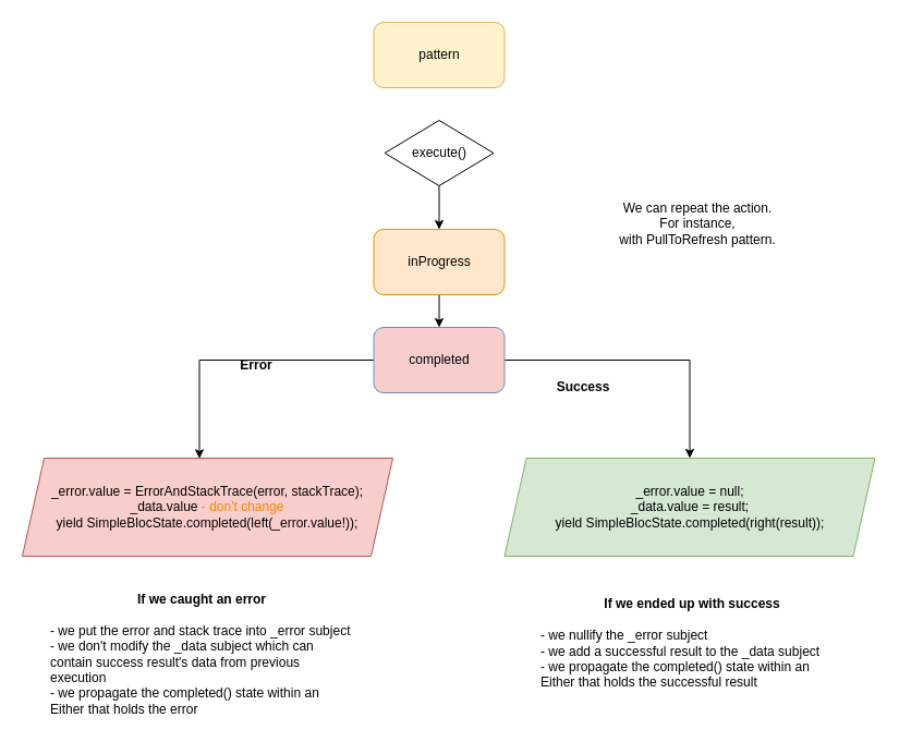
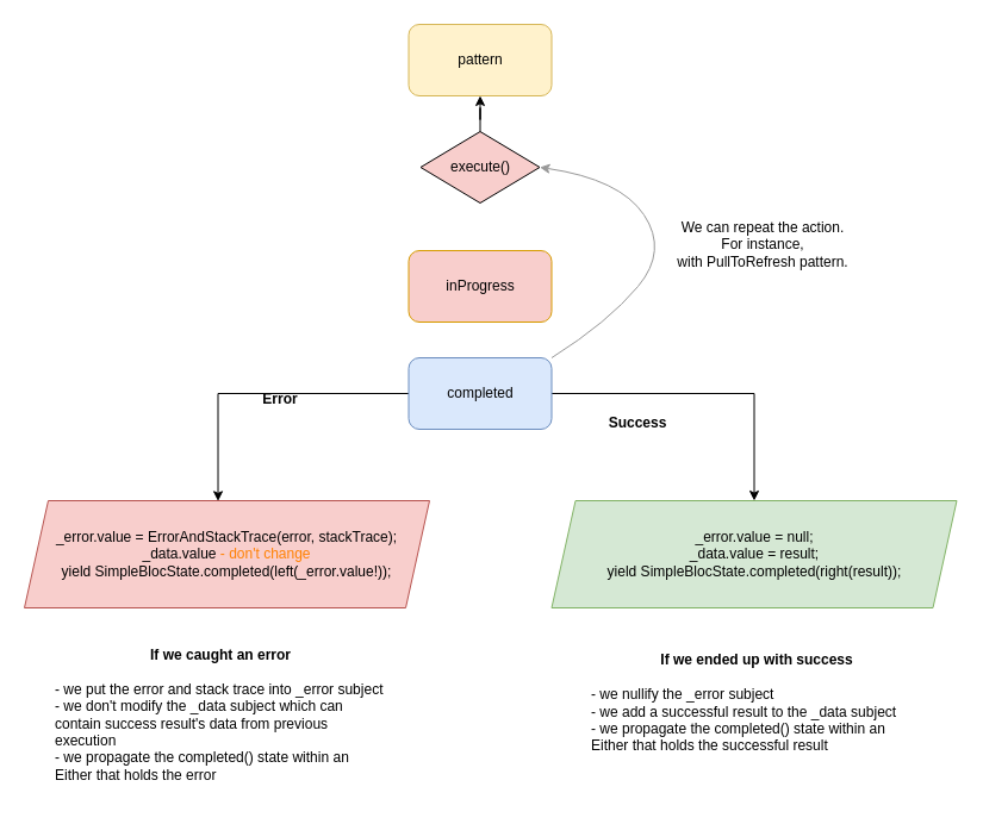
- <mxCell id="9" value="execute()" style="rhombus;whiteSpace=wrap;html=1;" vertex="1" parent="1"><mxGeometry x="352.5" y="110" width="100" height="60" as="geometry" /></mxCell>
+ <mxCell id="9" value="execute()" style="rhombus;whiteSpace=wrap;html=1;fillColor=#f8cecc;" vertex="1" parent="1"><mxGeometry x="352.5" y="110" width="100" height="60" as="geometry" /></mxCell>
- <mxCell id="8" value="" style="edgeStyle=orthogonalEdgeStyle;rounded=0;orthogonalLoop=1;jettySize=auto;html=1;" edge="1" parent="1" source="9" target="4"><mxGeometry relative="1" as="geometry" /></mxCell>
+ <mxCell id="8" value="" style="edgeStyle=orthogonalEdgeStyle;rounded=0;orthogonalLoop=1;jettySize=auto;html=1;" edge="1" parent="1" source="9" target="2"><mxGeometry relative="1" as="geometry" /></mxCell>
+ <mxCell id="14" value="" style="curved=1;endArrow=classic;html=1;entryX=1;entryY=0.5;entryDx=0;entryDy=0;exitX=1;exitY=0;exitDx=0;exitDy=0;strokeColor=#999999;" edge="1" parent="1" source="7" target="9"><mxGeometry width="50" height="50" relative="1" as="geometry"><mxPoint x="403" y="360" as="sourcePoint" /><mxPoint x="580" y="150" as="targetPoint" /><Array as="points"><mxPoint x="510" y="270" /><mxPoint x="560" y="210" /><mxPoint x="520" y="150" /></Array></mxGeometry></mxCell>
- <mxCell id="4" value="inProgress" style="rounded=1;whiteSpace=wrap;html=1;fillColor=#ffe6cc;strokeColor=#d79b00;" vertex="1" parent="1"><mxGeometry x="342.5" y="210" width="120" height="60" as="geometry" /></mxCell>
+ <mxCell id="4" value="inProgress" style="rounded=1;whiteSpace=wrap;html=1;fillColor=#f8cecc;strokeColor=#d79b00;" vertex="1" parent="1"><mxGeometry x="342.5" y="210" width="120" height="60" as="geometry" /></mxCell>
- <mxCell id="3" style="edgeStyle=orthogonalEdgeStyle;rounded=0;orthogonalLoop=1;jettySize=auto;html=1;exitX=0.5;exitY=1;exitDx=0;exitDy=0;entryX=0.5;entryY=0;entryDx=0;entryDy=0;" edge="1" parent="1" source="4" target="7"><mxGeometry relative="1" as="geometry" /></mxCell>
- <mxCell id="7" value="completed" style="rounded=1;whiteSpace=wrap;html=1;fillColor=#f8cecc;strokeColor=#6c8ebf;" vertex="1" parent="1"><mxGeometry x="342.5" y="300" width="120" height="60" as="geometry" /></mxCell>
+ <mxCell id="7" value="completed" style="rounded=1;whiteSpace=wrap;html=1;fillColor=#dae8fc;strokeColor=#6c8ebf;" vertex="1" parent="1"><mxGeometry x="342.5" y="300" width="120" height="60" as="geometry" /></mxCell>
